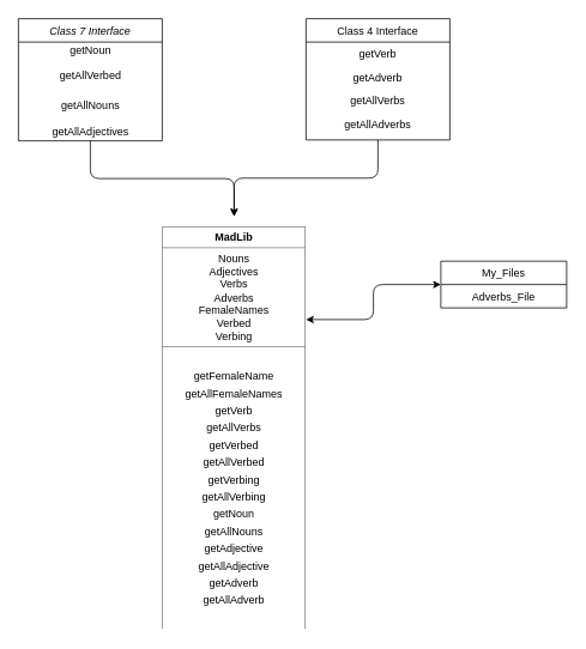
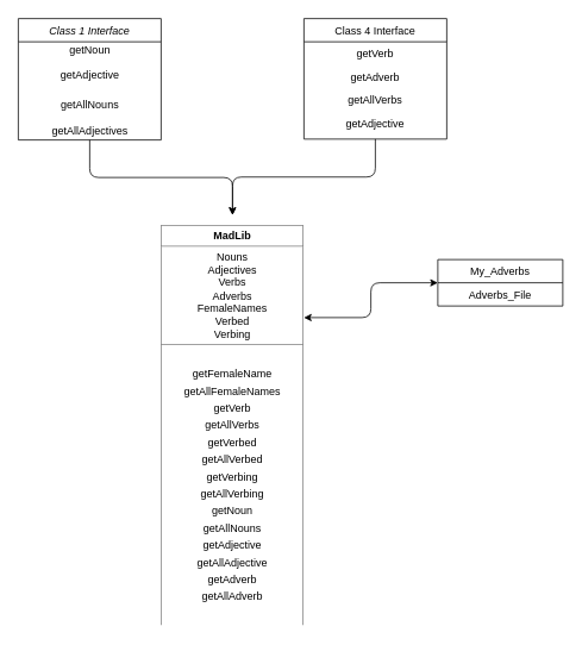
- <mxCell id="3" value="Class 7 Interface" style="swimlane;fontStyle=2;align=center;verticalAlign=top;childLayout=stackLayout;horizontal=1;startSize=26;horizontalStack=0;resizeParent=1;resizeLast=0;collapsible=1;marginBottom=0;rounded=0;shadow=0;strokeWidth=1;" parent="1" vertex="1"><mxGeometry x="20" width="160" height="136" as="geometry" y="20"><mxRectangle x="230" y="140" width="160" height="26" as="alternateBounds" /></mxGeometry></mxCell>
+ <mxCell id="3" value="Class 1 Interface" style="swimlane;fontStyle=2;align=center;verticalAlign=top;childLayout=stackLayout;horizontal=1;startSize=26;horizontalStack=0;resizeParent=1;resizeLast=0;collapsible=1;marginBottom=0;rounded=0;shadow=0;strokeWidth=1;" parent="1" vertex="1"><mxGeometry x="20" width="160" height="136" as="geometry" y="20"><mxRectangle x="230" y="140" width="160" height="26" as="alternateBounds" /></mxGeometry></mxCell>
- <mxCell id="4" value="&lt;div&gt;getNoun&lt;/div&gt;&lt;div&gt;&lt;br&gt;&lt;/div&gt;&lt;div&gt;getAllVerbed&lt;/div&gt;&lt;div&gt;&lt;br&gt;&lt;/div&gt;" style="text;html=1;align=center;verticalAlign=middle;resizable=0;points=[];autosize=1;strokeColor=none;" vertex="1" parent="3"><mxGeometry y="26" width="160" height="60" as="geometry" /></mxCell>
+ <mxCell id="4" value="&lt;div&gt;getNoun&lt;/div&gt;&lt;div&gt;&lt;br&gt;&lt;/div&gt;&lt;div&gt;getAdjective&lt;/div&gt;&lt;div&gt;&lt;br&gt;&lt;/div&gt;" style="text;html=1;align=center;verticalAlign=middle;resizable=0;points=[];autosize=1;strokeColor=none;" vertex="1" parent="3"><mxGeometry y="26" width="160" height="60" as="geometry" /></mxCell>
- <mxCell id="11" value="getAllAdverbs" style="text;align=center;verticalAlign=top;spacingLeft=4;spacingRight=4;overflow=hidden;rotatable=0;points=[[0,0.5],[1,0.5]];portConstraint=eastwest;" parent="7" vertex="1"><mxGeometry y="104" width="160" height="26" as="geometry" /></mxCell>
+ <mxCell id="11" value="getAdjective" style="text;align=center;verticalAlign=top;spacingLeft=4;spacingRight=4;overflow=hidden;rotatable=0;points=[[0,0.5],[1,0.5]];portConstraint=eastwest;" parent="7" vertex="1"><mxGeometry y="104" width="160" height="26" as="geometry" /></mxCell>
- <mxCell id="13" value="My_Files" style="swimlane;fontStyle=0;childLayout=stackLayout;horizontal=1;startSize=26;fillColor=none;horizontalStack=0;resizeParent=1;resizeParentMax=0;resizeLast=0;collapsible=1;marginBottom=0;align=center;" vertex="1" parent="1"><mxGeometry x="490" y="290" width="140" height="52" as="geometry" /></mxCell>
+ <mxCell id="13" value="My_Adverbs" style="swimlane;fontStyle=0;childLayout=stackLayout;horizontal=1;startSize=26;fillColor=none;horizontalStack=0;resizeParent=1;resizeParentMax=0;resizeLast=0;collapsible=1;marginBottom=0;align=center;" vertex="1" parent="1"><mxGeometry x="490" y="290" width="140" height="52" as="geometry" /></mxCell>
